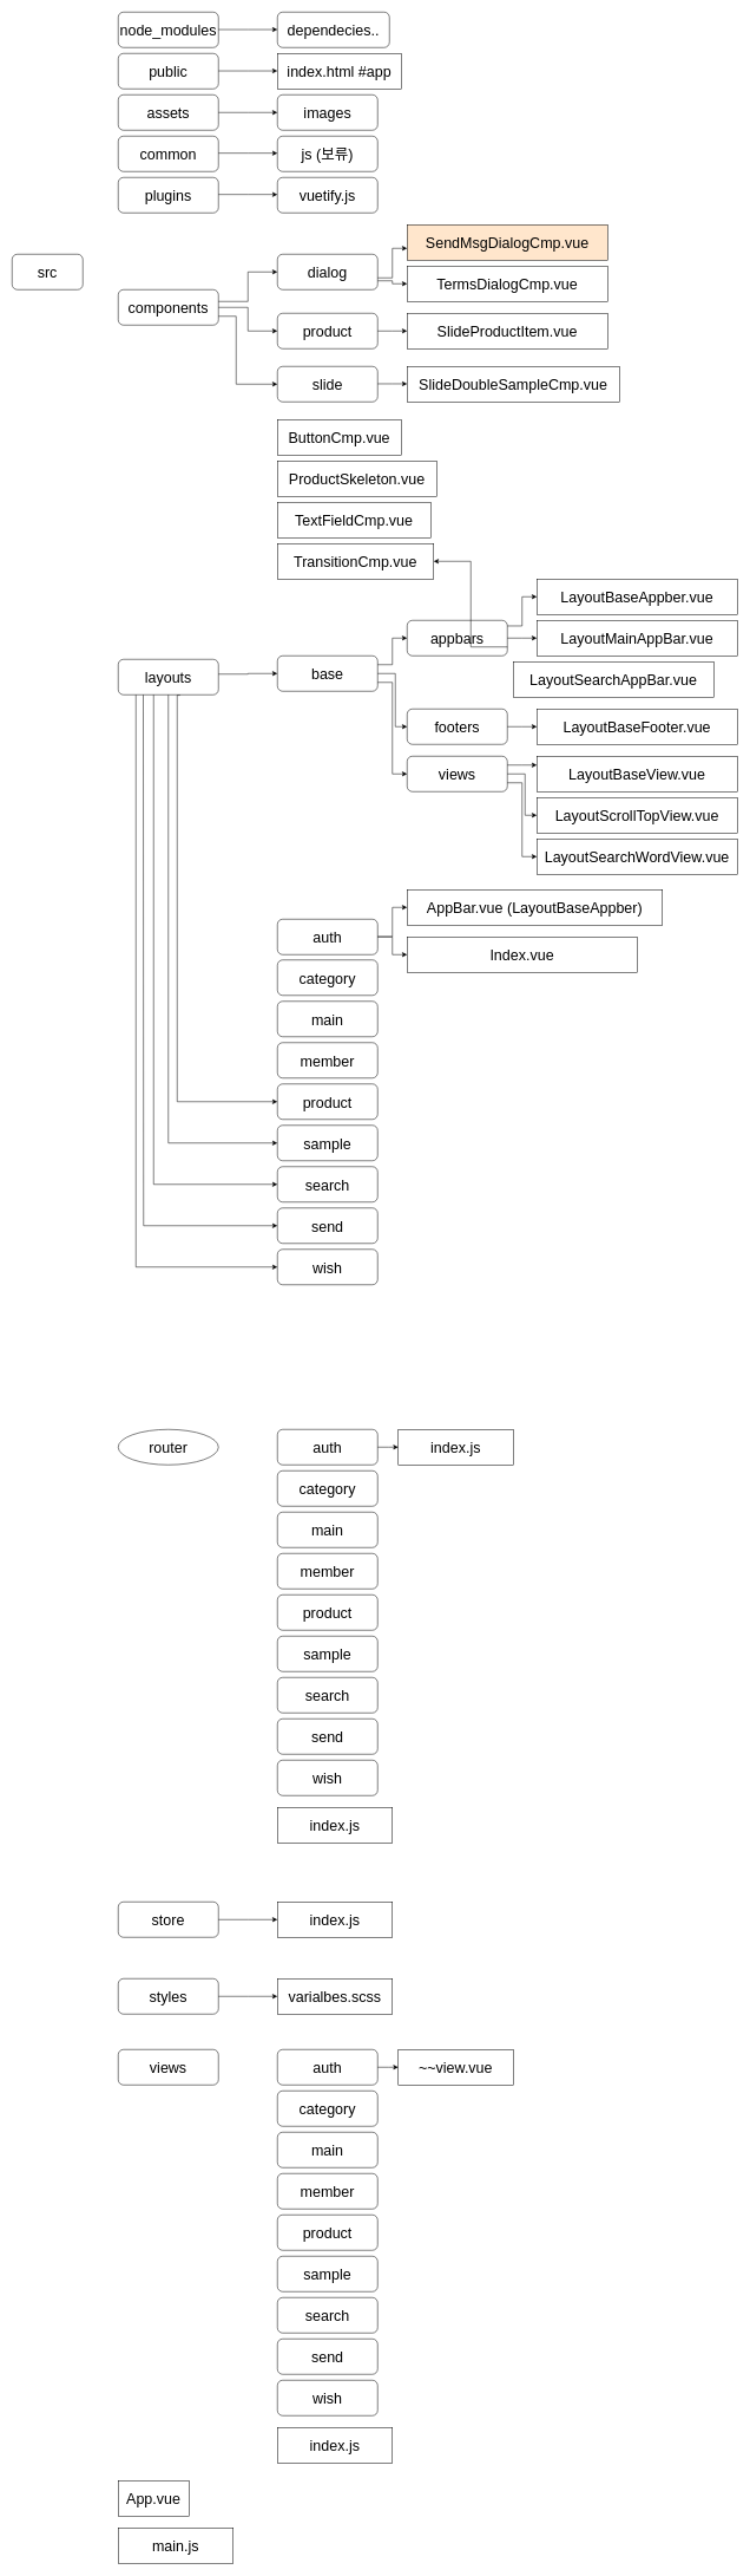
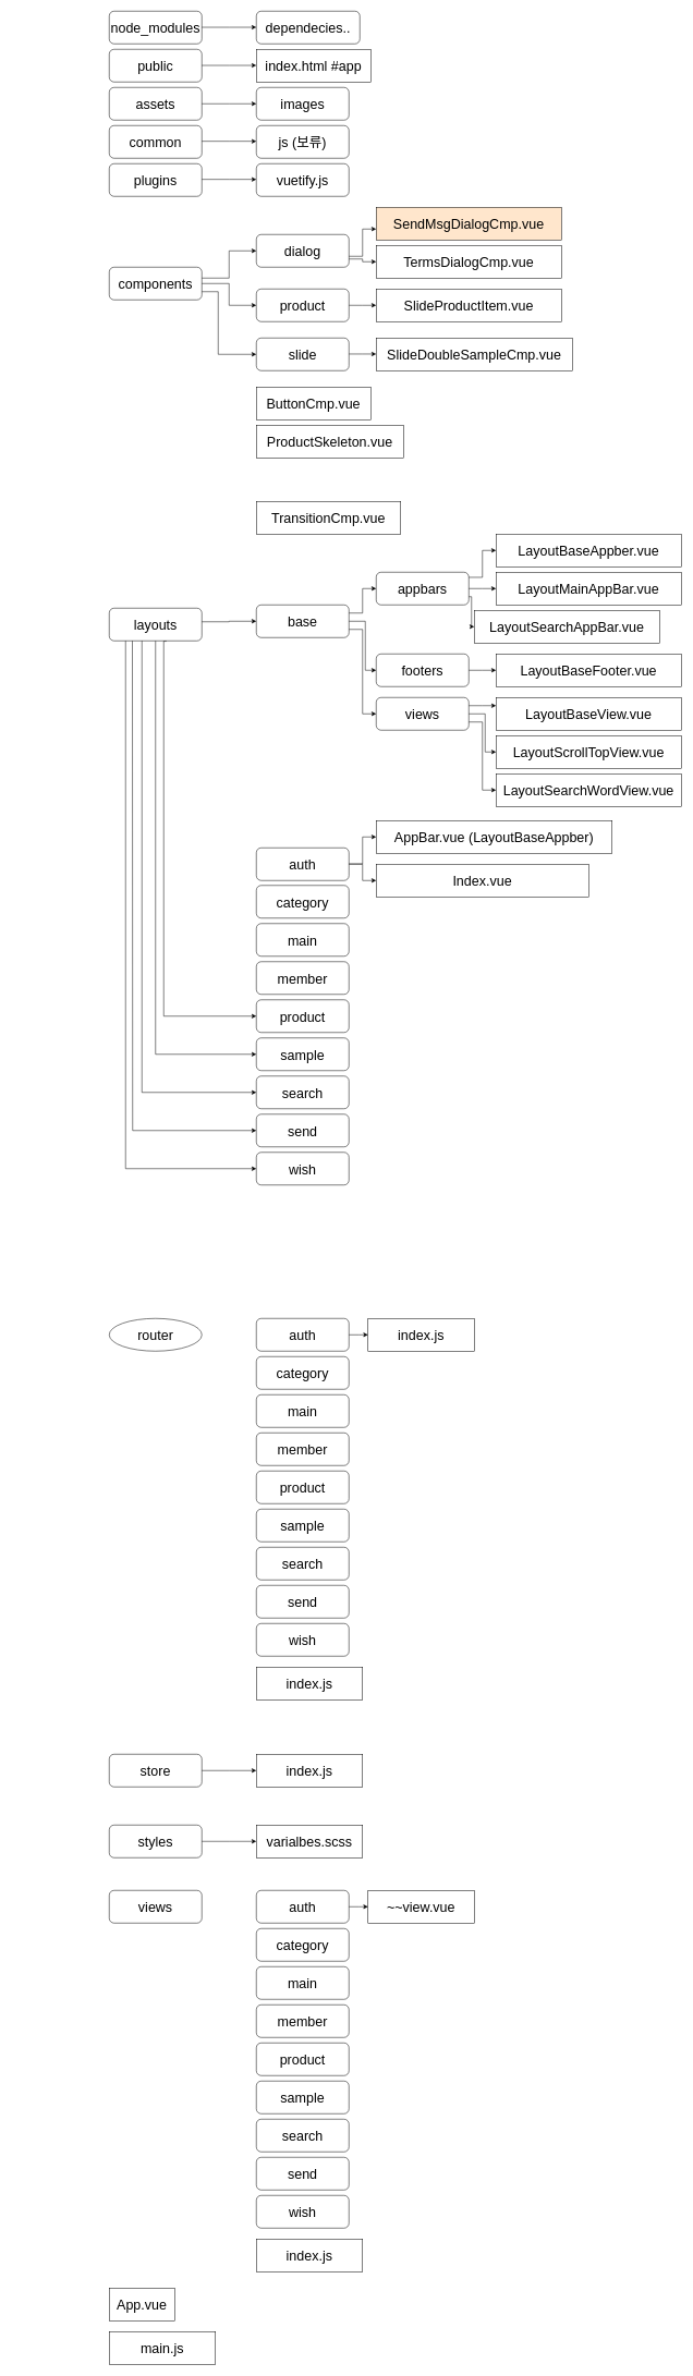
- <mxCell id="2" value="&lt;font style=&quot;font-size: 25px;&quot;&gt;src&lt;/font&gt;" style="rounded=1;whiteSpace=wrap;html=1;" parent="1" vertex="1"><mxGeometry x="20" y="430" width="120" height="60" as="geometry" /></mxCell>
- <mxCell id="37" value="TextFieldCmp.vue" style="rounded=0;whiteSpace=wrap;html=1;fontSize=25;" parent="1" vertex="1"><mxGeometry x="470" y="850" width="260" height="60" as="geometry" /></mxCell>
- <mxCell id="77" value="" style="edgeStyle=elbowEdgeStyle;elbow=horizontal;endArrow=classic;html=1;rounded=0;fontSize=25;exitX=1;exitY=0.75;exitDx=0;exitDy=0;" parent="1" source="65" target="39" edge="1"><mxGeometry width="50" height="50" relative="1" as="geometry"><mxPoint x="870" y="1090" as="sourcePoint" /><mxPoint x="920" y="1090" as="targetPoint" /></mxGeometry></mxCell>
+ <mxCell id="77" value="" style="edgeStyle=elbowEdgeStyle;elbow=horizontal;endArrow=classic;html=1;rounded=0;fontSize=25;exitX=1;exitY=0.75;exitDx=0;exitDy=0;entryX=0;entryY=0.5;entryDx=0;entryDy=0;" parent="1" source="65" target="69" edge="1"><mxGeometry width="50" height="50" relative="1" as="geometry"><mxPoint x="870" y="1090" as="sourcePoint" /><mxPoint x="920" y="1090" as="targetPoint" /></mxGeometry></mxCell>
